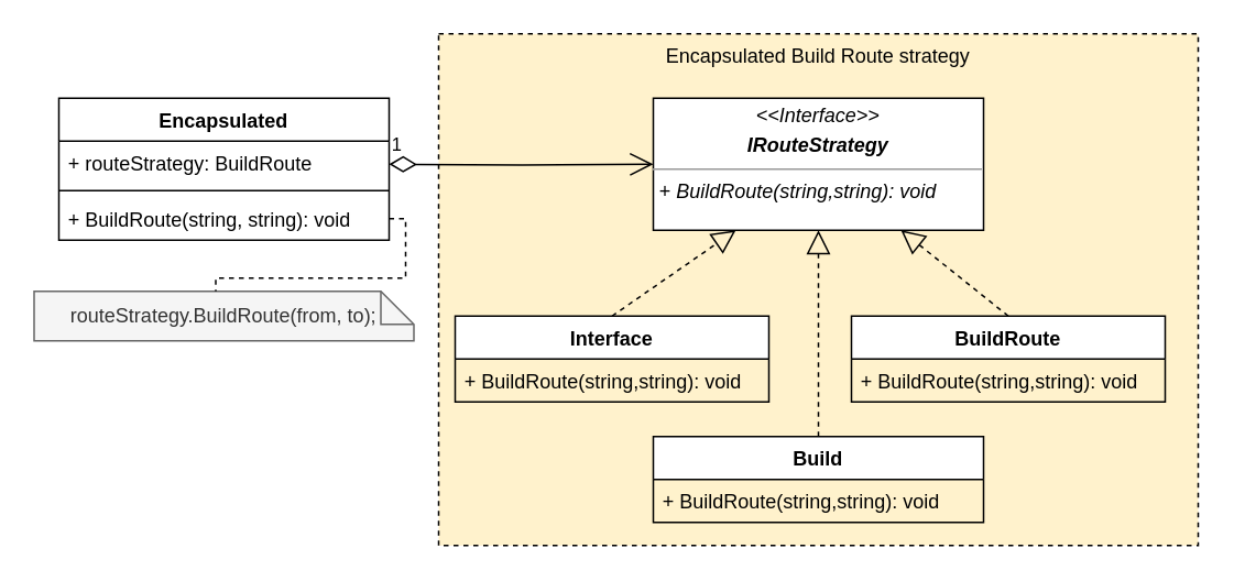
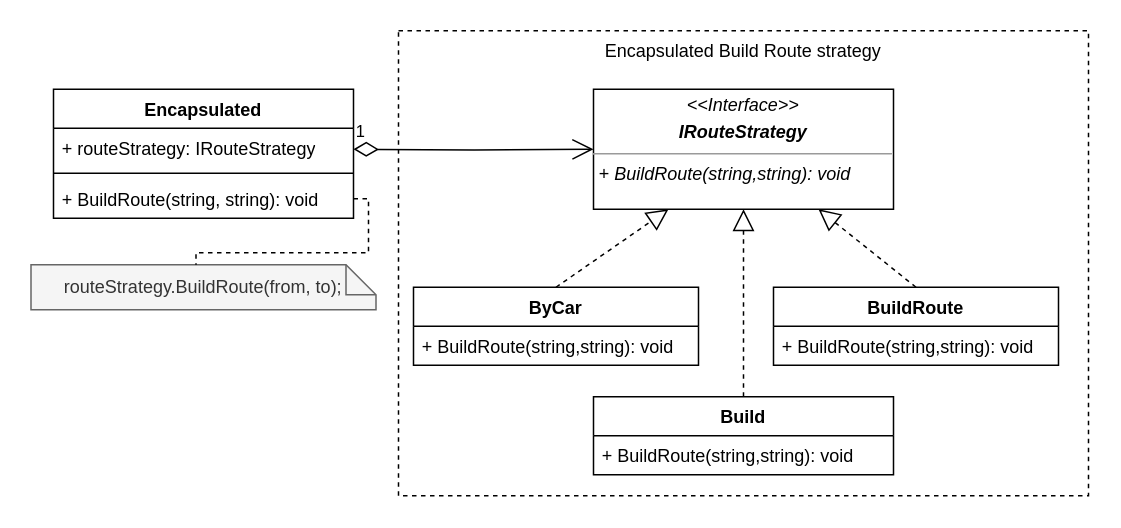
- <mxCell id="4" value="&lt;div&gt;+ routeStrategy: BuildRoute&lt;/div&gt;&lt;div&gt;&lt;br&gt;&lt;/div&gt;" style="text;strokeColor=none;fillColor=none;align=left;verticalAlign=top;spacingLeft=4;spacingRight=4;overflow=hidden;rotatable=0;points=[[0,0.5],[1,0.5]];portConstraint=eastwest;whiteSpace=wrap;html=1;" vertex="1" parent="3"><mxGeometry y="26" width="200" height="26" as="geometry" /></mxCell>
+ <mxCell id="4" value="&lt;div&gt;+ routeStrategy: IRouteStrategy&lt;/div&gt;&lt;div&gt;&lt;br&gt;&lt;/div&gt;" style="text;strokeColor=none;fillColor=none;align=left;verticalAlign=top;spacingLeft=4;spacingRight=4;overflow=hidden;rotatable=0;points=[[0,0.5],[1,0.5]];portConstraint=eastwest;whiteSpace=wrap;html=1;" vertex="1" parent="3"><mxGeometry y="26" width="200" height="26" as="geometry" /></mxCell>
- <mxCell id="2" value="Encapsulated Build Route strategy" style="rounded=0;whiteSpace=wrap;html=1;align=center;verticalAlign=top;dashed=1;fillColor=#fff2cc;" vertex="1" parent="1"><mxGeometry x="265" y="20" width="460" height="310" as="geometry" /></mxCell>
+ <mxCell id="2" value="Encapsulated Build Route strategy" style="rounded=0;whiteSpace=wrap;html=1;align=center;verticalAlign=top;dashed=1;" vertex="1" parent="1"><mxGeometry x="265" y="20" width="460" height="310" as="geometry" /></mxCell>
- <mxCell id="8" value="Interface" style="swimlane;fontStyle=1;align=center;verticalAlign=top;childLayout=stackLayout;horizontal=1;startSize=26;horizontalStack=0;resizeParent=1;resizeParentMax=0;resizeLast=0;collapsible=1;marginBottom=0;whiteSpace=wrap;html=1;" vertex="1" parent="1"><mxGeometry x="275" y="191" width="190" height="52" as="geometry" /></mxCell>
+ <mxCell id="8" value="ByCar" style="swimlane;fontStyle=1;align=center;verticalAlign=top;childLayout=stackLayout;horizontal=1;startSize=26;horizontalStack=0;resizeParent=1;resizeParentMax=0;resizeLast=0;collapsible=1;marginBottom=0;whiteSpace=wrap;html=1;" vertex="1" parent="1"><mxGeometry x="275" y="191" width="190" height="52" as="geometry" /></mxCell>
